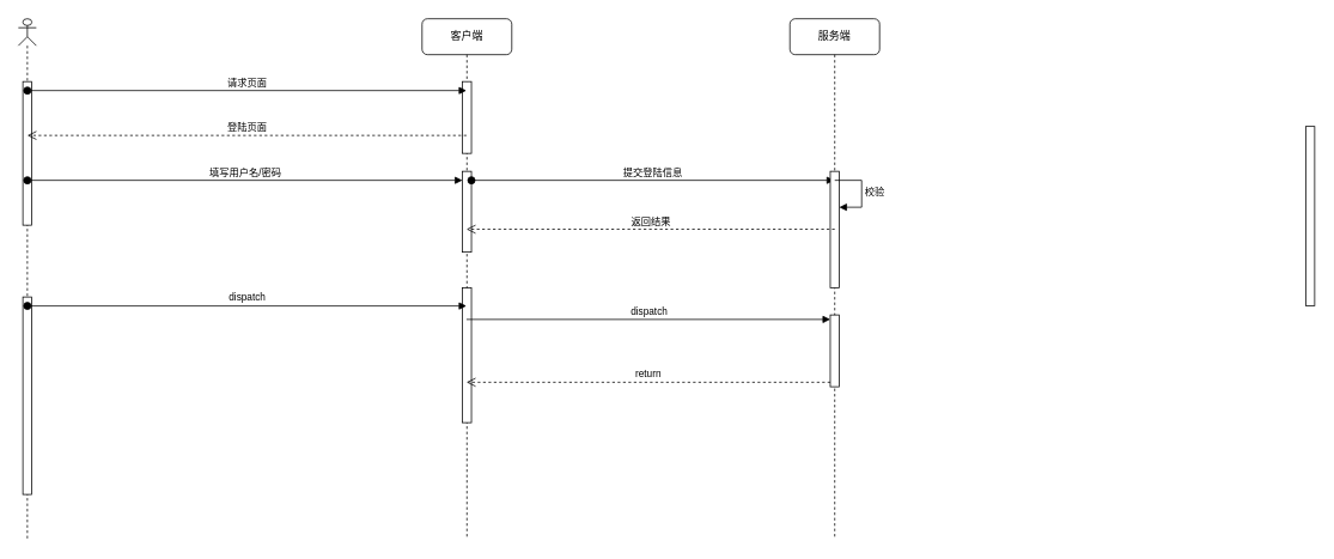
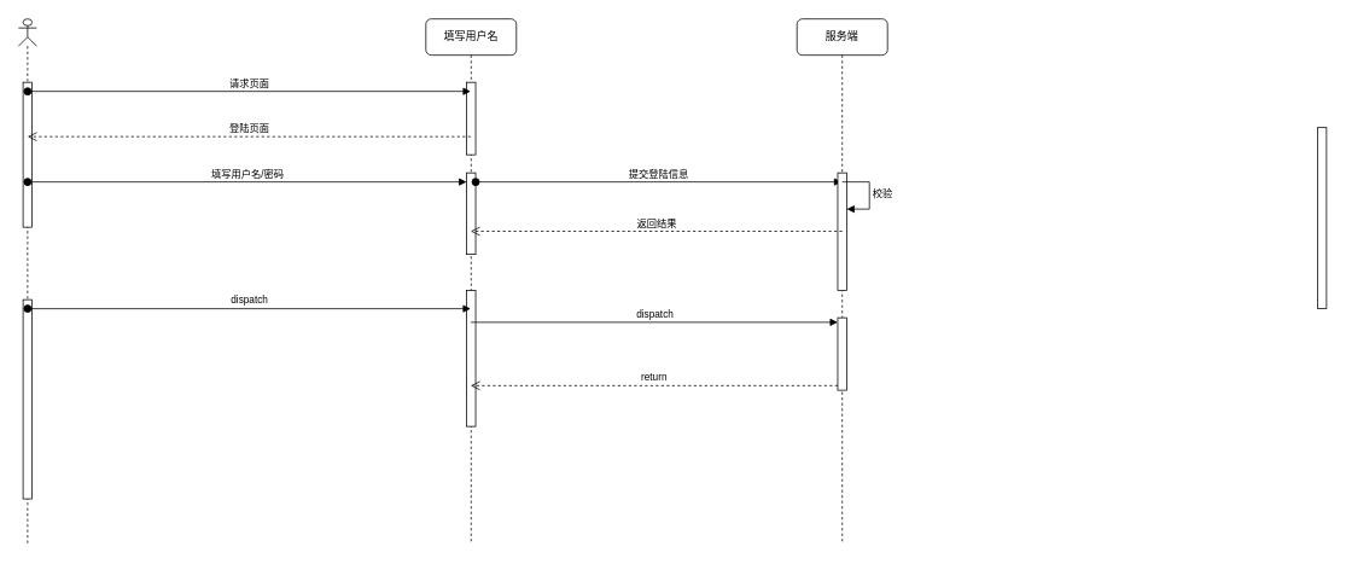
- <mxCell id="2" value="客户端" style="shape=umlLifeline;perimeter=lifelinePerimeter;whiteSpace=wrap;html=1;container=1;collapsible=0;recursiveResize=0;outlineConnect=0;rounded=1;shadow=0;comic=0;labelBackgroundColor=none;strokeWidth=1;fontFamily=Verdana;fontSize=12;align=center;" parent="1" vertex="1"><mxGeometry x="470" y="20" width="100" height="580" as="geometry" /></mxCell>
+ <mxCell id="2" value="填写用户名" style="shape=umlLifeline;perimeter=lifelinePerimeter;whiteSpace=wrap;html=1;container=1;collapsible=0;recursiveResize=0;outlineConnect=0;rounded=1;shadow=0;comic=0;labelBackgroundColor=none;strokeWidth=1;fontFamily=Verdana;fontSize=12;align=center;" parent="1" vertex="1"><mxGeometry x="470" y="20" width="100" height="580" as="geometry" /></mxCell>
